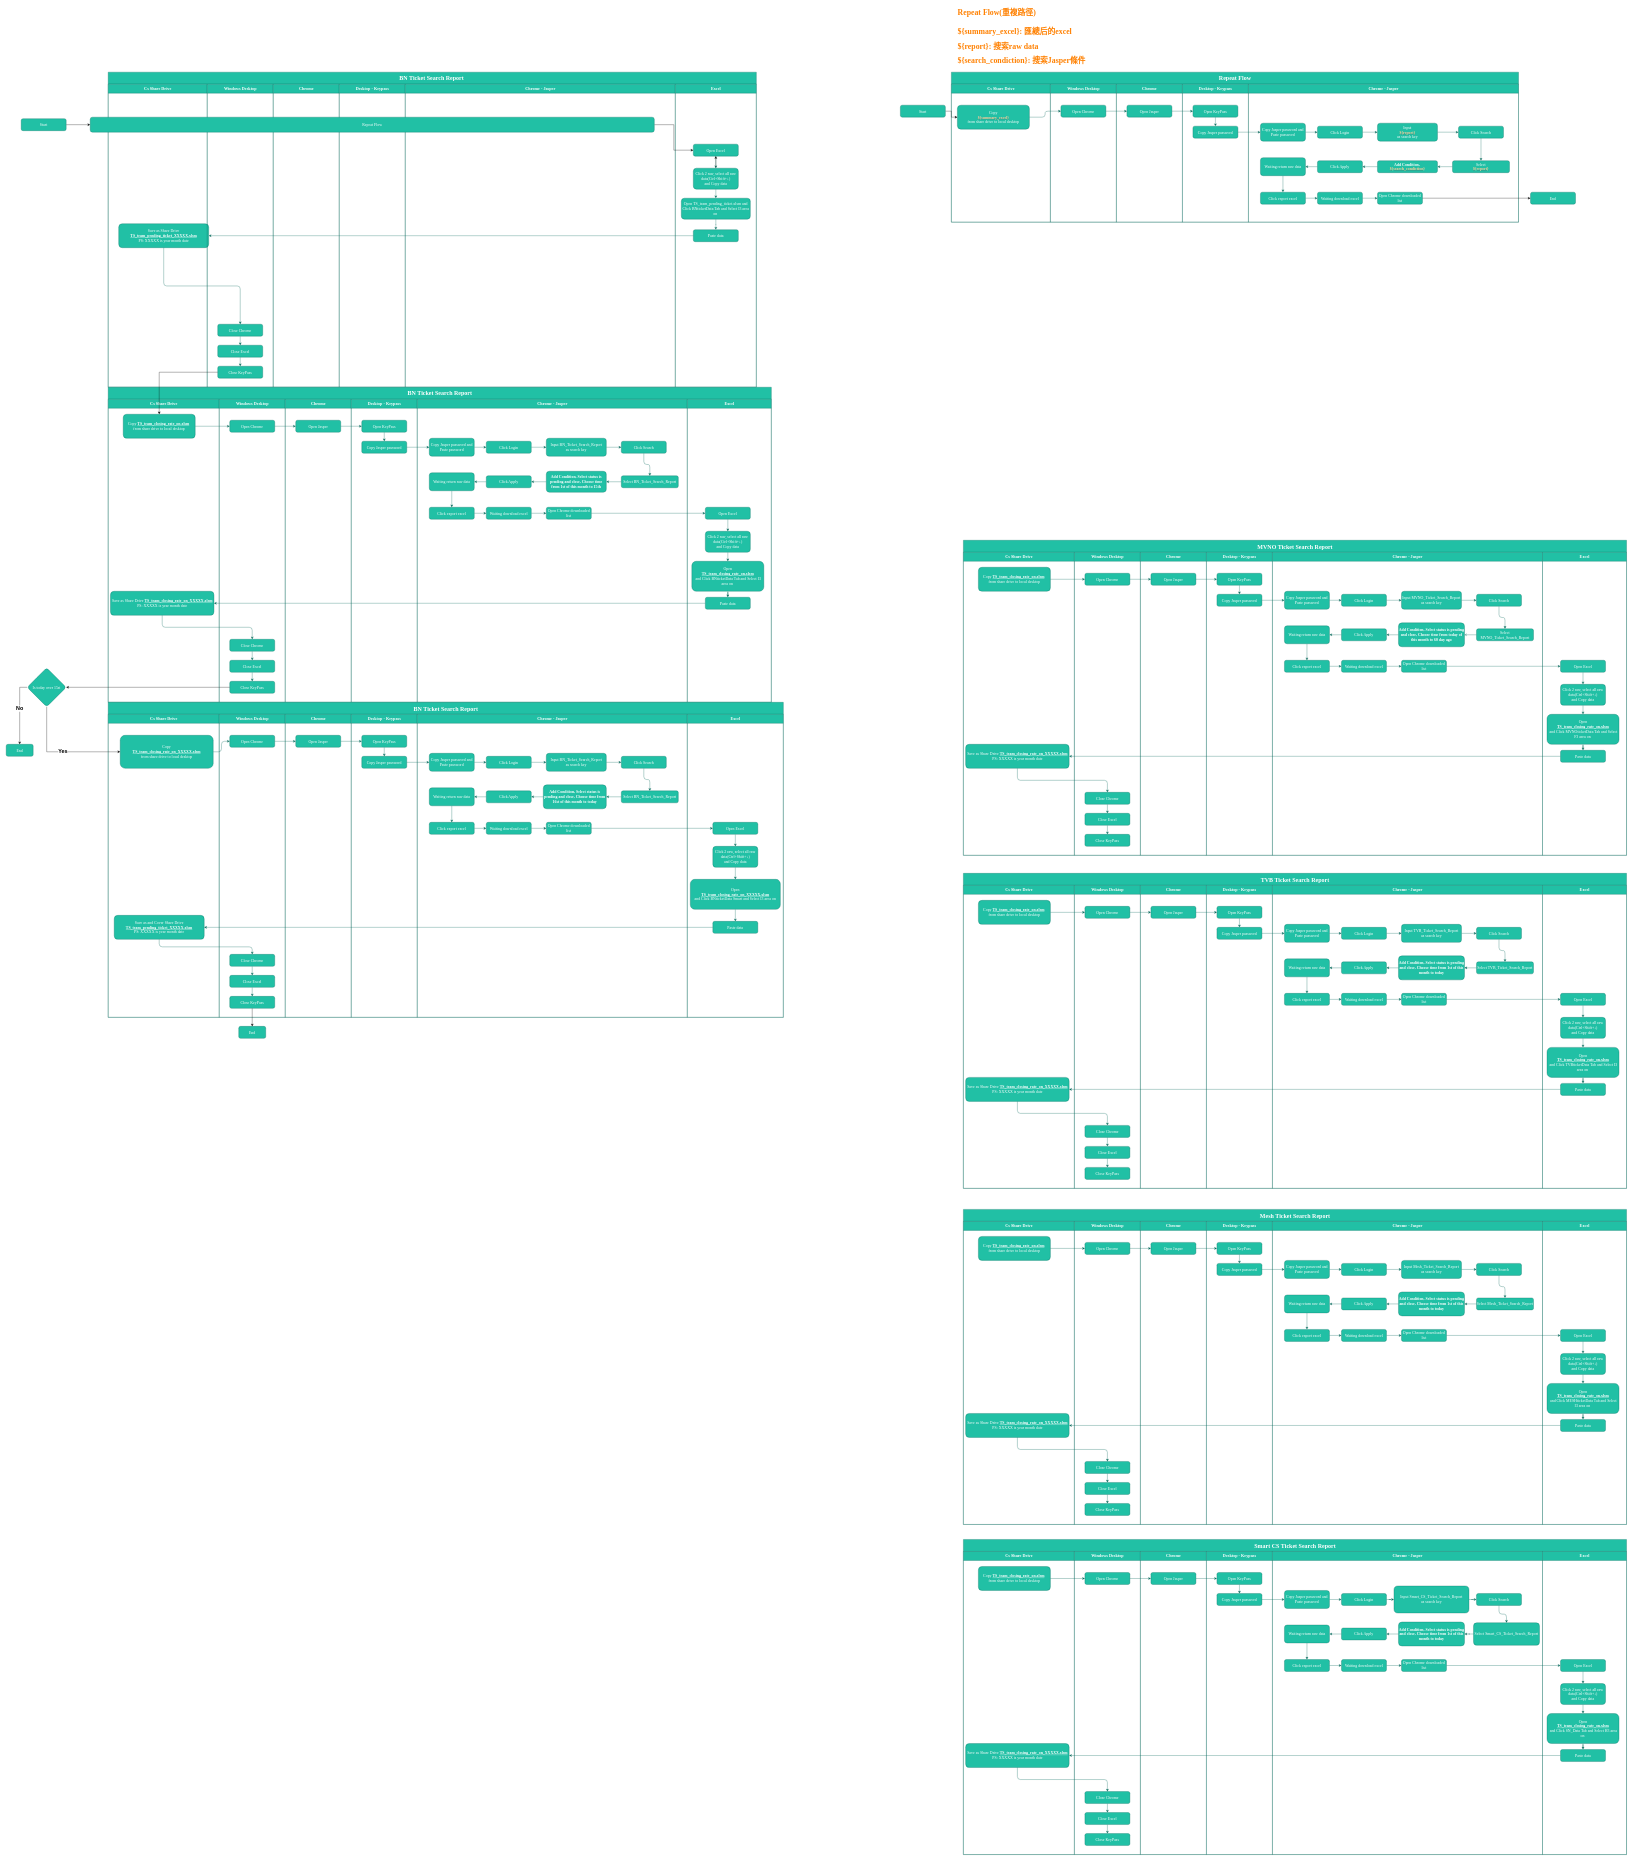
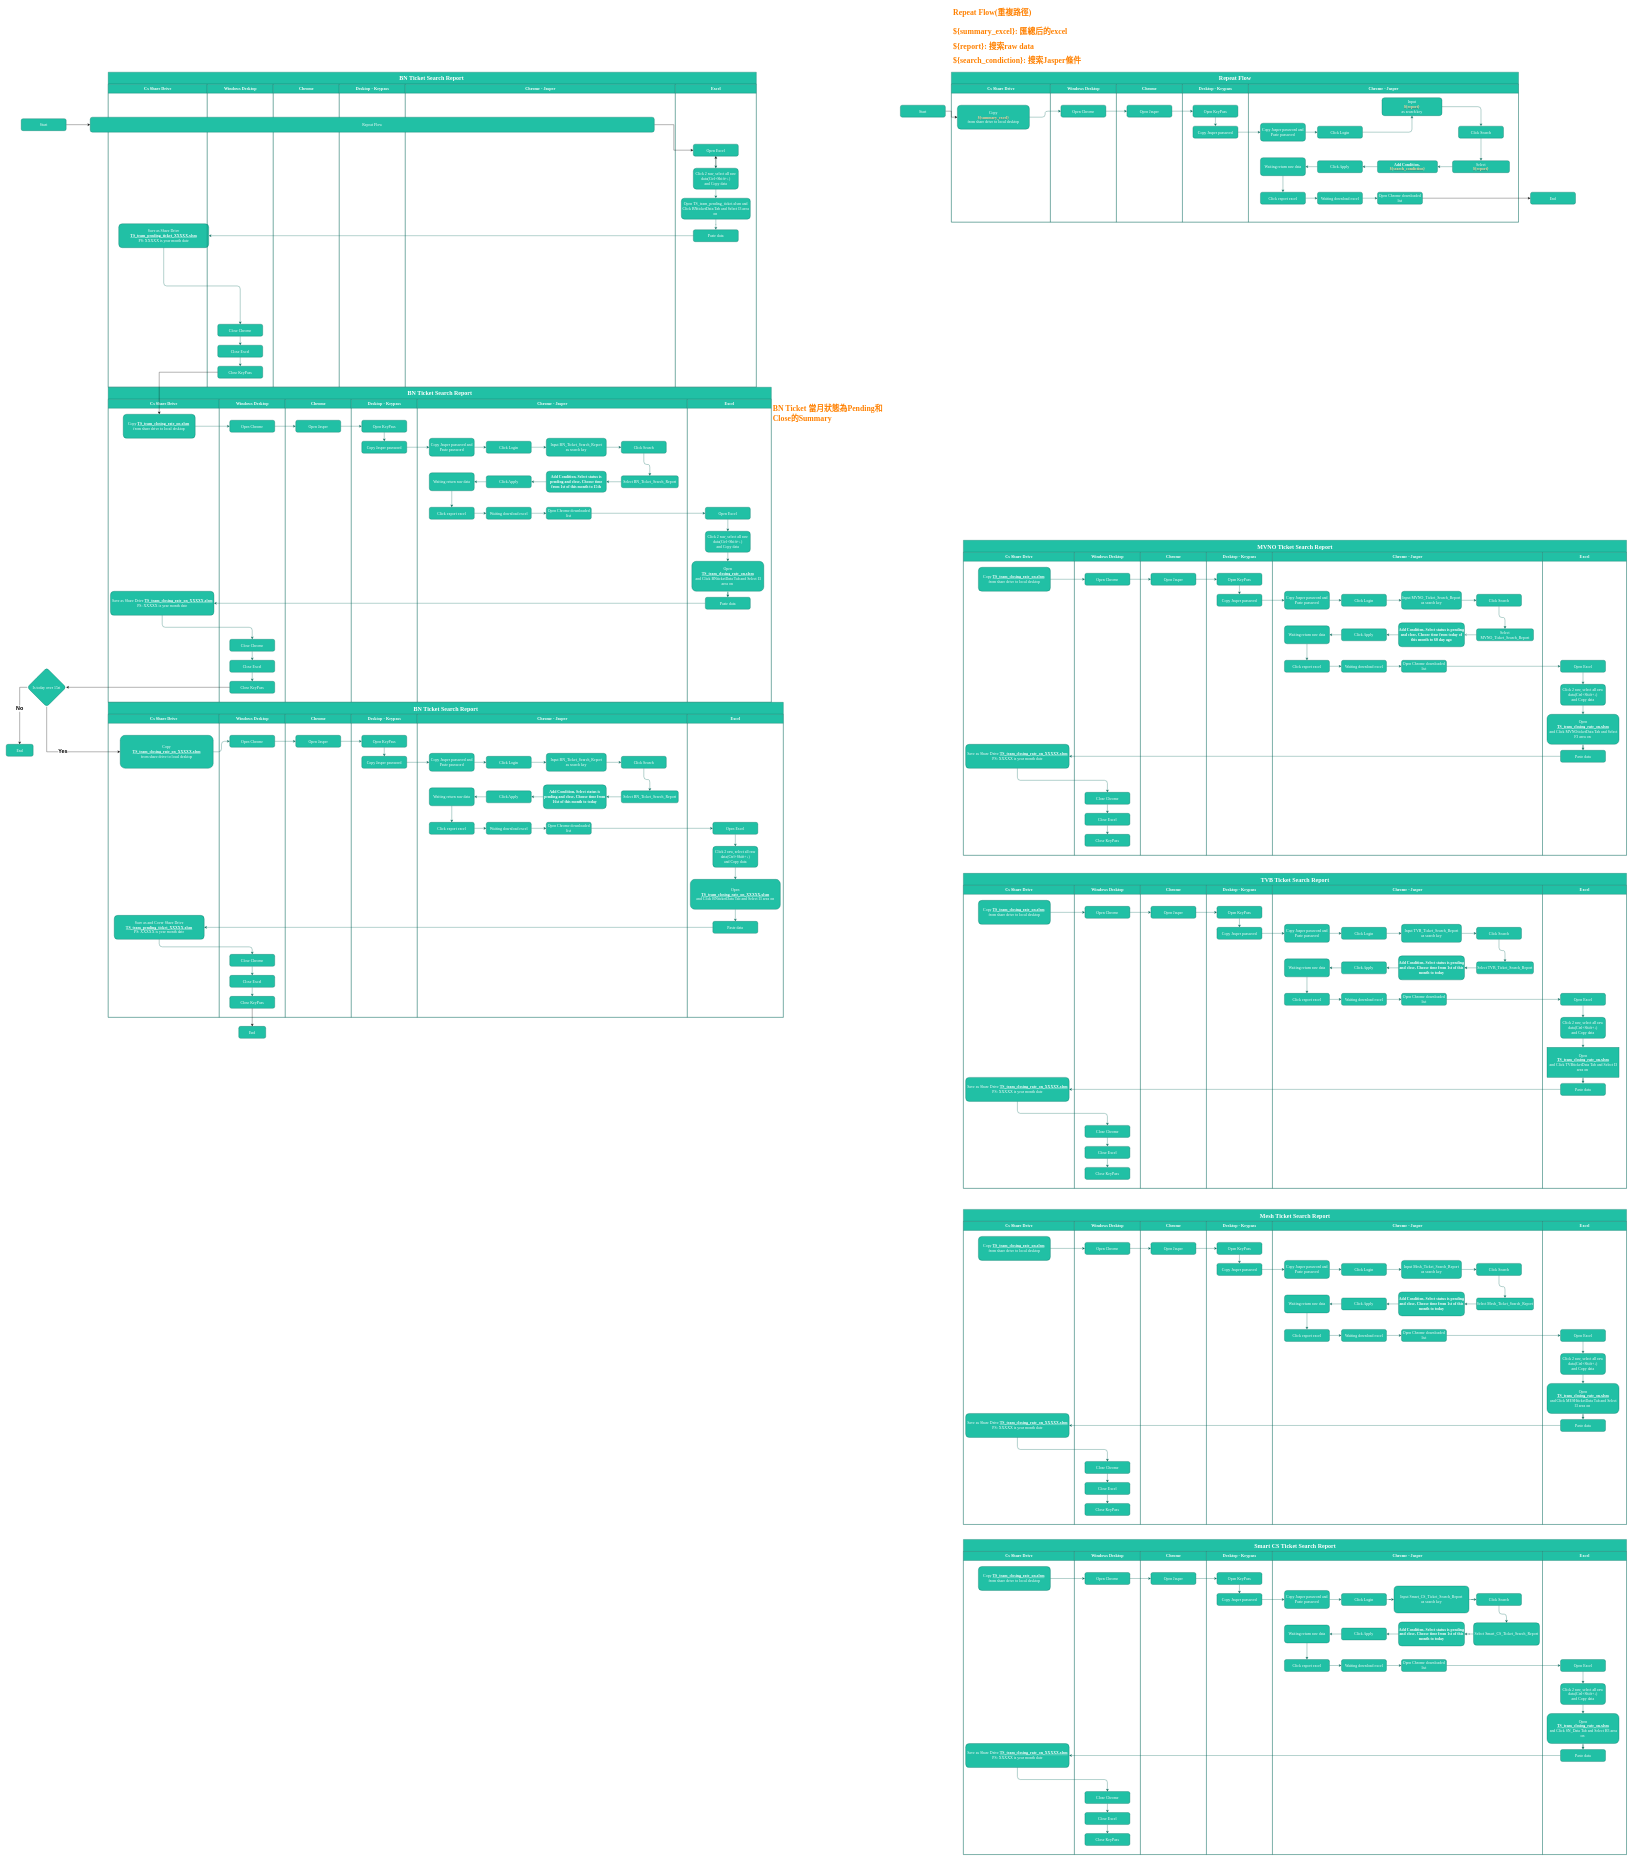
- <mxCell id="183" value="&lt;h1&gt;&lt;font color=&quot;#ff8000&quot;&gt;Repeat Flow(重複路徑)&lt;br&gt;&lt;br&gt;${summary_excel}: 匯總后的excel&lt;/font&gt;&lt;/h1&gt;&lt;div&gt;&lt;h1&gt;&lt;font color=&quot;#ff8000&quot;&gt;${report}: 搜索raw data&lt;/font&gt;&lt;/h1&gt;&lt;/div&gt;&lt;h1&gt;&lt;font color=&quot;#ff8000&quot;&gt;${search_condiction}: 搜索Jasper條件&lt;/font&gt;&lt;/h1&gt;" style="text;html=1;strokeColor=none;fillColor=none;spacing=5;spacingTop=-20;whiteSpace=wrap;overflow=hidden;rounded=0;sketch=0;fontFamily=Verdana;fontSize=13;fontColor=#FFFFFF;" parent="1" vertex="1"><mxGeometry x="3186" y="20" width="680" height="210" as="geometry" /></mxCell>
+ <mxCell id="183" value="&lt;h1&gt;&lt;font color=&quot;#ff8000&quot;&gt;Repeat Flow(重複路徑)&lt;br&gt;&lt;br&gt;${summary_excel}: 匯總后的excel&lt;/font&gt;&lt;/h1&gt;&lt;div&gt;&lt;h1&gt;&lt;font color=&quot;#ff8000&quot;&gt;${report}: 搜索raw data&lt;/font&gt;&lt;/h1&gt;&lt;/div&gt;&lt;h1&gt;&lt;font color=&quot;#ff8000&quot;&gt;${search_condiction}: 搜索Jasper條件&lt;/font&gt;&lt;/h1&gt;" style="text;html=1;strokeColor=none;fillColor=none;spacing=5;spacingTop=-20;whiteSpace=wrap;overflow=hidden;rounded=0;sketch=0;fontFamily=Verdana;fontSize=13;fontColor=#FFFFFF;" parent="1" vertex="1"><mxGeometry x="3171" y="20" width="680" height="210" as="geometry" /></mxCell>
- <mxCell id="167" value="&lt;font color=&quot;#ffffff&quot;&gt;&lt;span style=&quot;font-size: 13px;&quot;&gt;Input&lt;br&gt;&lt;/span&gt;&lt;/font&gt;&lt;b style=&quot;font-size: 13px;&quot;&gt;&lt;u&gt;&lt;font color=&quot;#ffcc99&quot;&gt;${report}&lt;/font&gt;&lt;/u&gt;&lt;/b&gt;&lt;font color=&quot;#ffffff&quot;&gt;&lt;span style=&quot;font-size: 13px;&quot;&gt;&lt;br&gt;as search key&lt;br&gt;&lt;/span&gt;&lt;/font&gt;" style="rounded=1;whiteSpace=wrap;html=1;shadow=0;labelBackgroundColor=none;strokeWidth=1;fontFamily=Verdana;fontSize=8;align=center;fillColor=#21C0A5;strokeColor=#006658;fontColor=#5C5C5C;" parent="161" vertex="1"><mxGeometry x="430" y="130" width="200" height="60" as="geometry" /></mxCell>
+ <mxCell id="167" value="&lt;font color=&quot;#ffffff&quot;&gt;&lt;span style=&quot;font-size: 13px;&quot;&gt;Input&lt;br&gt;&lt;/span&gt;&lt;/font&gt;&lt;b style=&quot;font-size: 13px;&quot;&gt;&lt;u&gt;&lt;font color=&quot;#ffcc99&quot;&gt;${report}&lt;/font&gt;&lt;/u&gt;&lt;/b&gt;&lt;font color=&quot;#ffffff&quot;&gt;&lt;span style=&quot;font-size: 13px;&quot;&gt;&lt;br&gt;as search key&lt;br&gt;&lt;/span&gt;&lt;/font&gt;" style="rounded=1;whiteSpace=wrap;html=1;shadow=0;labelBackgroundColor=none;strokeWidth=1;fontFamily=Verdana;fontSize=8;align=center;fillColor=#21C0A5;strokeColor=#006658;fontColor=#5C5C5C;" parent="161" vertex="1"><mxGeometry x="445" y="45" width="200" height="60" as="geometry" /></mxCell>
+ <mxCell id="135" value="&lt;h1&gt;&lt;font color=&quot;#ff8000&quot;&gt;BN Ticket 當月狀態為Pending和Close的Summary&lt;/font&gt;&lt;/h1&gt;" style="text;html=1;strokeColor=none;fillColor=none;spacing=5;spacingTop=-20;whiteSpace=wrap;overflow=hidden;rounded=0;sketch=0;fontFamily=Verdana;fontSize=13;fontColor=#FFFFFF;" parent="1" vertex="1"><mxGeometry x="2570" y="1340" width="380" height="110" as="geometry" /></mxCell>
- <mxCell id="133" value="&lt;span style=&quot;color: rgb(255, 255, 255); font-size: 13px;&quot;&gt;Open&lt;br&gt;&lt;/span&gt;&lt;b style=&quot;text-decoration-line: underline; color: rgb(255, 255, 255); font-size: 13px;&quot;&gt;TS_team_closing_rate_on_XXXXX.xlsm&lt;/b&gt;&lt;span style=&quot;color: rgb(255, 255, 255); font-size: 13px;&quot;&gt;&lt;br&gt;&amp;nbsp;and Click BNticketData Smart and&amp;nbsp;&lt;/span&gt;&lt;span style=&quot;color: rgb(255, 255, 255); font-size: 13px;&quot;&gt;Select I3 area on&amp;nbsp;&lt;/span&gt;" style="rounded=1;whiteSpace=wrap;html=1;shadow=0;labelBackgroundColor=none;strokeWidth=1;fontFamily=Verdana;fontSize=8;align=center;fillColor=#21C0A5;strokeColor=#006658;fontColor=#5C5C5C;" parent="127" vertex="1"><mxGeometry x="10" y="550" width="300" height="100" as="geometry" /></mxCell>
+ <mxCell id="133" value="&lt;span style=&quot;color: rgb(255, 255, 255); font-size: 13px;&quot;&gt;Open&lt;br&gt;&lt;/span&gt;&lt;b style=&quot;text-decoration-line: underline; color: rgb(255, 255, 255); font-size: 13px;&quot;&gt;TS_team_closing_rate_on_XXXXX.xlsm&lt;/b&gt;&lt;span style=&quot;color: rgb(255, 255, 255); font-size: 13px;&quot;&gt;&lt;br&gt;&amp;nbsp;and Click BNticketData Tab and&amp;nbsp;&lt;/span&gt;&lt;span style=&quot;color: rgb(255, 255, 255); font-size: 13px;&quot;&gt;Select I3 area on&amp;nbsp;&lt;/span&gt;" style="rounded=1;whiteSpace=wrap;html=1;shadow=0;labelBackgroundColor=none;strokeWidth=1;fontFamily=Verdana;fontSize=8;align=center;fillColor=#21C0A5;strokeColor=#006658;fontColor=#5C5C5C;" parent="127" vertex="1"><mxGeometry x="10" y="550" width="300" height="100" as="geometry" /></mxCell>
- <mxCell id="296" value="&lt;span style=&quot;color: rgb(255, 255, 255); font-size: 13px;&quot;&gt;Open&lt;br&gt;&lt;/span&gt;&lt;b style=&quot;color: rgb(255, 255, 255); font-size: 13px; text-decoration-line: underline;&quot;&gt;TS_team_closing_rate_on.xlsm&lt;/b&gt;&lt;span style=&quot;color: rgb(255, 255, 255); font-size: 13px;&quot;&gt;&lt;br&gt;&amp;nbsp;and Click TVBticketData Tab and&amp;nbsp;&lt;/span&gt;&lt;span style=&quot;color: rgb(255, 255, 255); font-size: 13px;&quot;&gt;Select I3 area on&amp;nbsp;&lt;/span&gt;" style="rounded=1;whiteSpace=wrap;html=1;shadow=0;labelBackgroundColor=none;strokeWidth=1;fontFamily=Verdana;fontSize=8;align=center;fillColor=#21C0A5;strokeColor=#006658;fontColor=#5C5C5C;" vertex="1" parent="290"><mxGeometry x="15" y="540" width="240" height="100" as="geometry" /></mxCell>
+ <mxCell id="296" value="&lt;span style=&quot;color: rgb(255, 255, 255); font-size: 13px;&quot;&gt;Open&lt;br&gt;&lt;/span&gt;&lt;b style=&quot;color: rgb(255, 255, 255); font-size: 13px; text-decoration-line: underline;&quot;&gt;TS_team_closing_rate_on.xlsm&lt;/b&gt;&lt;span style=&quot;color: rgb(255, 255, 255); font-size: 13px;&quot;&gt;&lt;br&gt;&amp;nbsp;and Click TVBticketData Tab and&amp;nbsp;&lt;/span&gt;&lt;span style=&quot;color: rgb(255, 255, 255); font-size: 13px;&quot;&gt;Select I3 area on&amp;nbsp;&lt;/span&gt;" style="whiteSpace=wrap;html=1;shadow=0;labelBackgroundColor=none;strokeWidth=1;fontFamily=Verdana;fontSize=8;align=center;fillColor=#21C0A5;strokeColor=#006658;fontColor=#5C5C5C;rounded=0;" vertex="1" parent="290"><mxGeometry x="15" y="540" width="240" height="100" as="geometry" /></mxCell>
